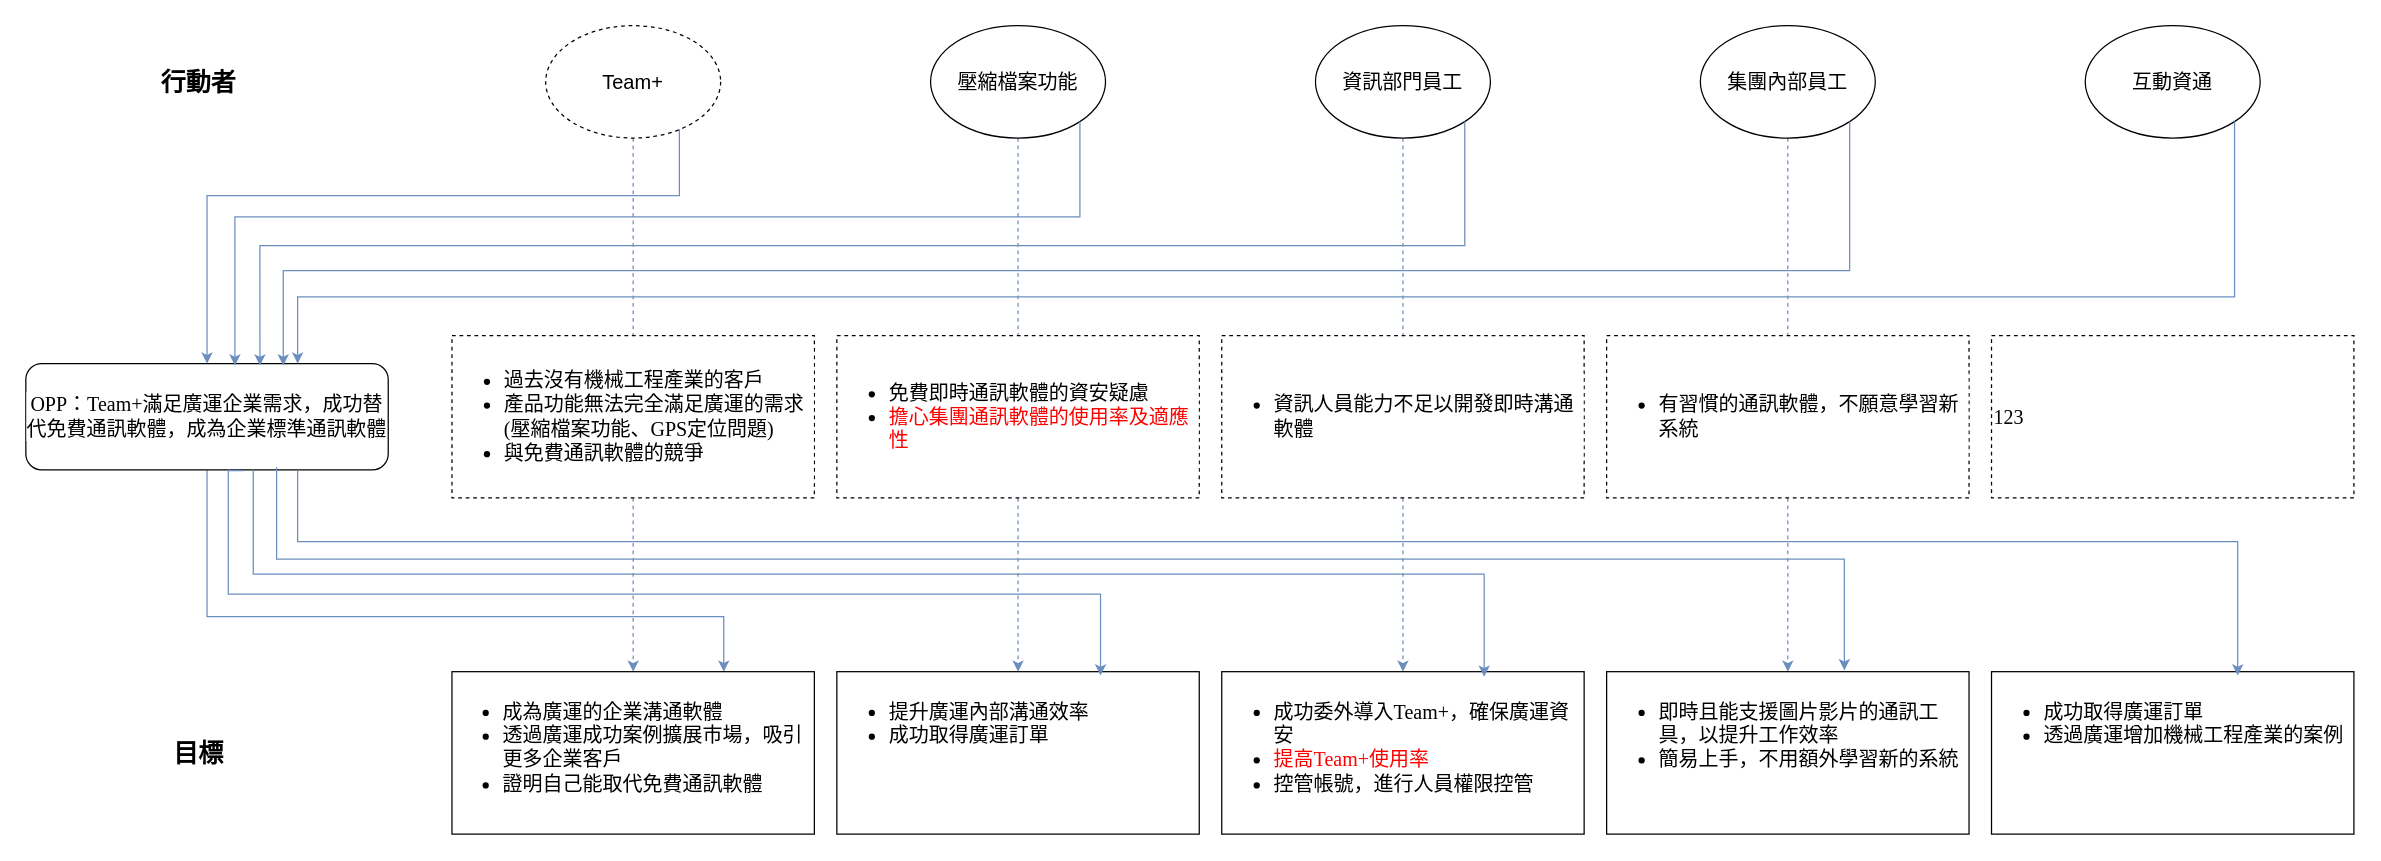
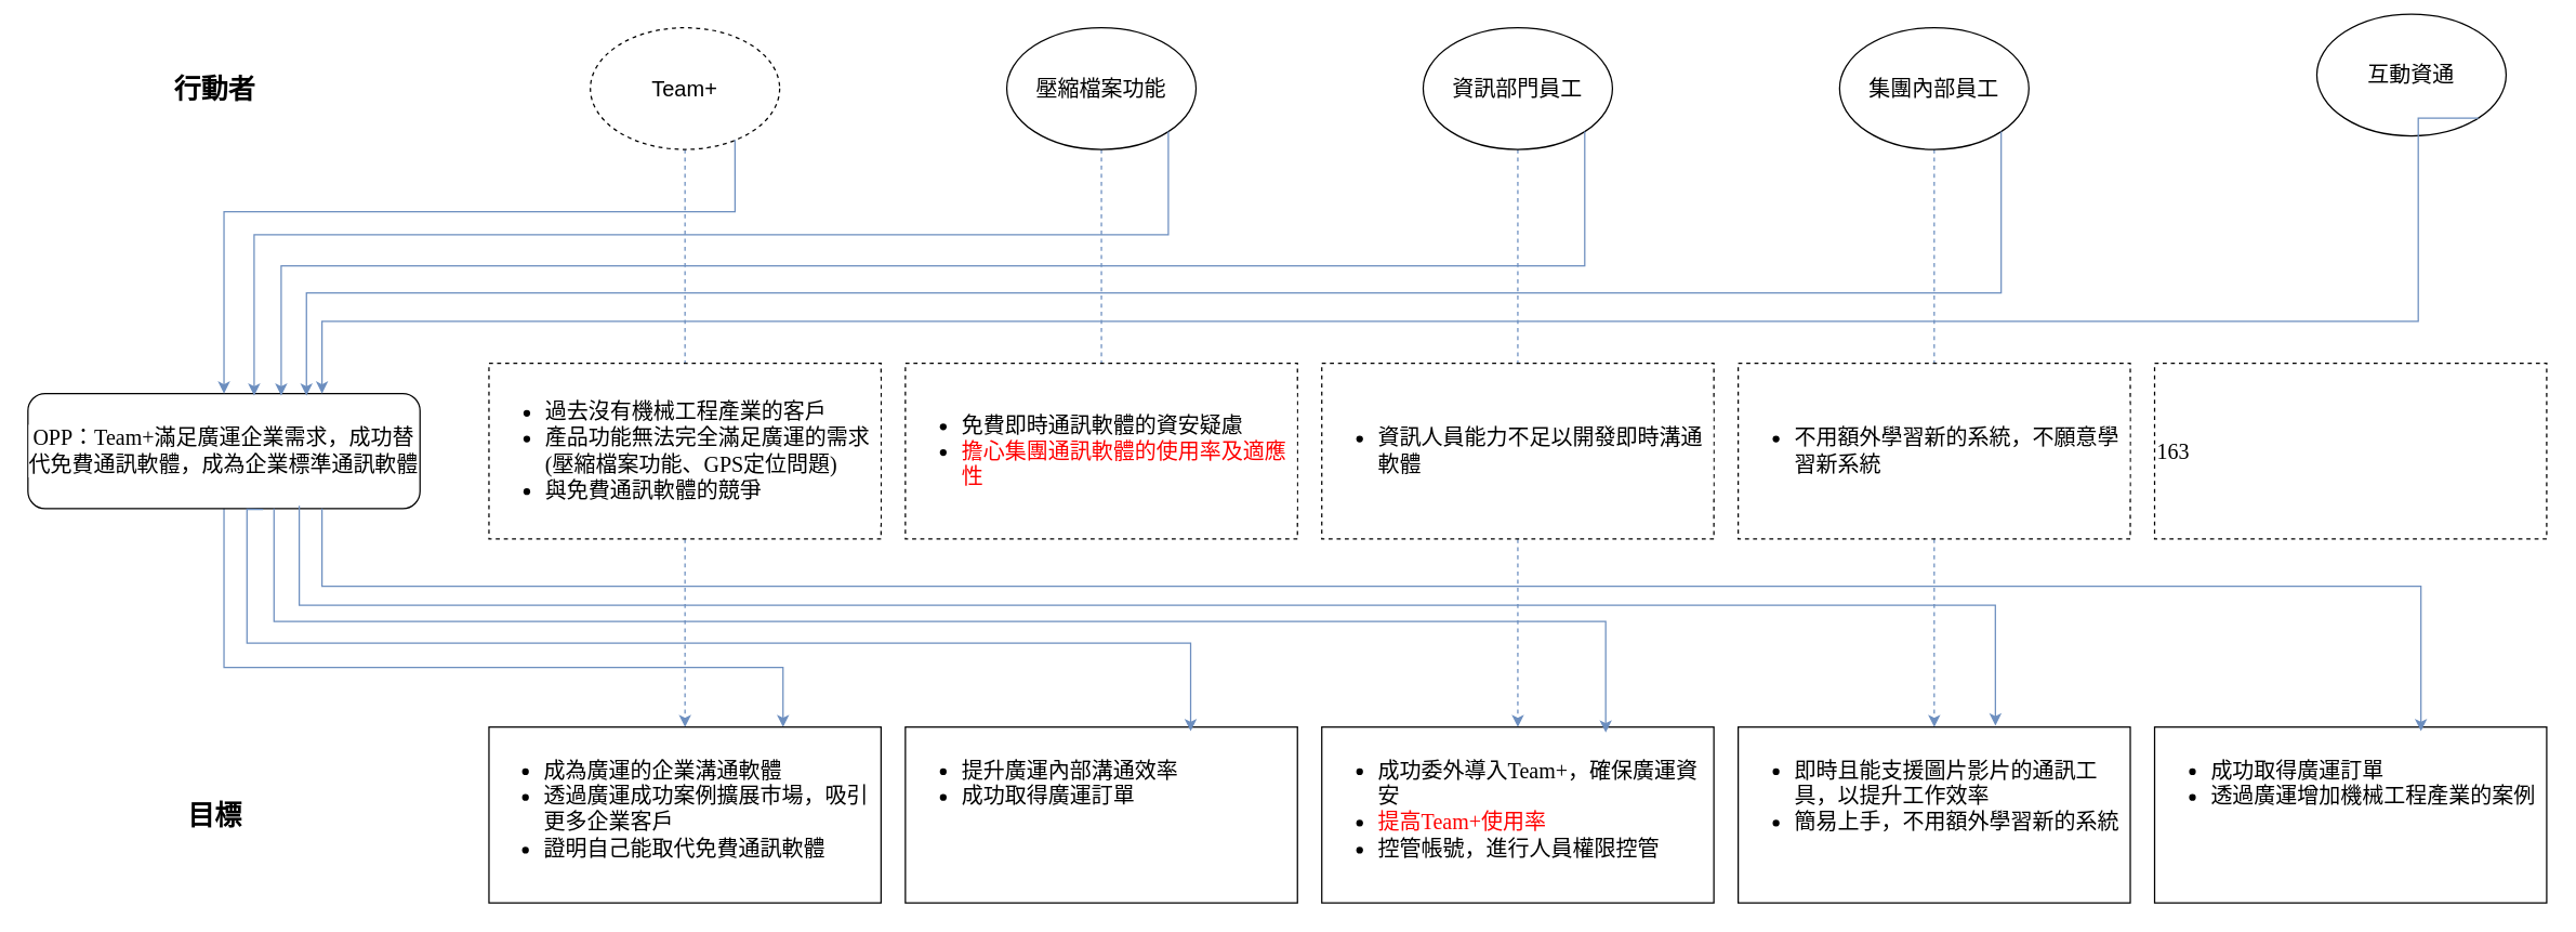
- <mxCell id="23" value="&lt;font style=&quot;font-size: 16px;&quot;&gt;互動資通&lt;/font&gt;" style="ellipse;whiteSpace=wrap;html=1;" vertex="1" parent="1"><mxGeometry x="1668" y="20" width="140" height="90" as="geometry" /></mxCell>
+ <mxCell id="23" value="&lt;font style=&quot;font-size: 16px;&quot;&gt;互動資通&lt;/font&gt;" style="ellipse;whiteSpace=wrap;html=1;" vertex="1" parent="1"><mxGeometry x="1713" y="10" width="140" height="90" as="geometry" /></mxCell>
- <mxCell id="16" value="&lt;p style=&quot;language:zh-TW;margin-top:0pt;margin-bottom:0pt;margin-left:0in;&lt;br/&gt;text-align:left;direction:ltr;unicode-bidi:embed;mso-line-break-override:none;&lt;br/&gt;word-break:normal;punctuation-wrap:hanging&quot;&gt;&lt;/p&gt;&lt;ul&gt;&lt;li&gt;&lt;font face=&quot;微軟正黑體&quot;&gt;有習慣的通訊軟體，不願意學習新系統&lt;/font&gt;&lt;/li&gt;&lt;/ul&gt;&lt;p&gt;&lt;/p&gt;" style="text;html=1;align=left;verticalAlign=middle;whiteSpace=wrap;rounded=0;fontSize=16;fillColor=default;labelBackgroundColor=default;strokeColor=default;dashed=1;" vertex="1" parent="1"><mxGeometry x="1285" y="268" width="290" height="130" as="geometry" /></mxCell>
+ <mxCell id="16" value="&lt;p style=&quot;language:zh-TW;margin-top:0pt;margin-bottom:0pt;margin-left:0in;&lt;br/&gt;text-align:left;direction:ltr;unicode-bidi:embed;mso-line-break-override:none;&lt;br/&gt;word-break:normal;punctuation-wrap:hanging&quot;&gt;&lt;/p&gt;&lt;ul&gt;&lt;li&gt;&lt;font face=&quot;微軟正黑體&quot;&gt;不用額外學習新的系統，不願意學習新系統&lt;/font&gt;&lt;/li&gt;&lt;/ul&gt;&lt;p&gt;&lt;/p&gt;" style="text;html=1;align=left;verticalAlign=middle;whiteSpace=wrap;rounded=0;fontSize=16;fillColor=default;labelBackgroundColor=default;strokeColor=default;dashed=1;" vertex="1" parent="1"><mxGeometry x="1285" y="268" width="290" height="130" as="geometry" /></mxCell>
- <mxCell id="18" value="&lt;p style=&quot;language:zh-TW;margin-top:0pt;margin-bottom:0pt;margin-left:0in;&lt;br/&gt;text-align:left;direction:ltr;unicode-bidi:embed;mso-line-break-override:none;&lt;br/&gt;word-break:normal;punctuation-wrap:hanging&quot;&gt;&lt;font face=&quot;微軟正黑體&quot;&gt;123&lt;/font&gt;&lt;/p&gt;" style="text;html=1;align=left;verticalAlign=middle;whiteSpace=wrap;rounded=0;fontSize=16;fillColor=default;labelBackgroundColor=default;strokeColor=default;dashed=1;" vertex="1" parent="1"><mxGeometry x="1593" y="268" width="290" height="130" as="geometry" /></mxCell>
+ <mxCell id="18" value="&lt;p style=&quot;language:zh-TW;margin-top:0pt;margin-bottom:0pt;margin-left:0in;&lt;br/&gt;text-align:left;direction:ltr;unicode-bidi:embed;mso-line-break-override:none;&lt;br/&gt;word-break:normal;punctuation-wrap:hanging&quot;&gt;&lt;font face=&quot;微軟正黑體&quot;&gt;163&lt;/font&gt;&lt;/p&gt;" style="text;html=1;align=left;verticalAlign=middle;whiteSpace=wrap;rounded=0;fontSize=16;fillColor=default;labelBackgroundColor=default;strokeColor=default;dashed=1;" vertex="1" parent="1"><mxGeometry x="1593" y="268" width="290" height="130" as="geometry" /></mxCell>
- <mxCell id="2" style="edgeStyle=orthogonalEdgeStyle;rounded=0;orthogonalLoop=1;jettySize=auto;html=1;exitX=0.5;exitY=1;exitDx=0;exitDy=0;entryX=0.5;entryY=0;entryDx=0;entryDy=0;dashed=1;fillColor=#dae8fc;strokeColor=#6c8ebf;" parent="1" source="15" target="10" edge="1"><mxGeometry relative="1" as="geometry" /></mxCell>
